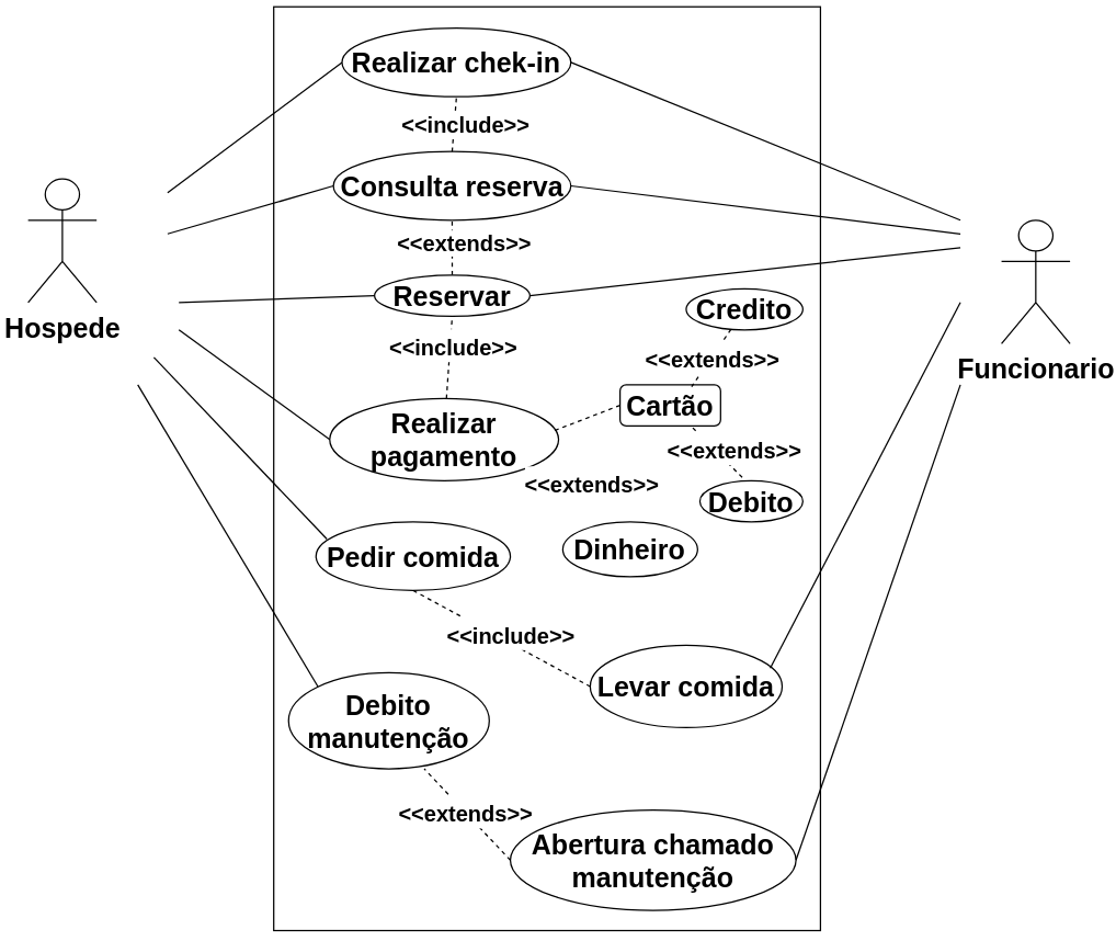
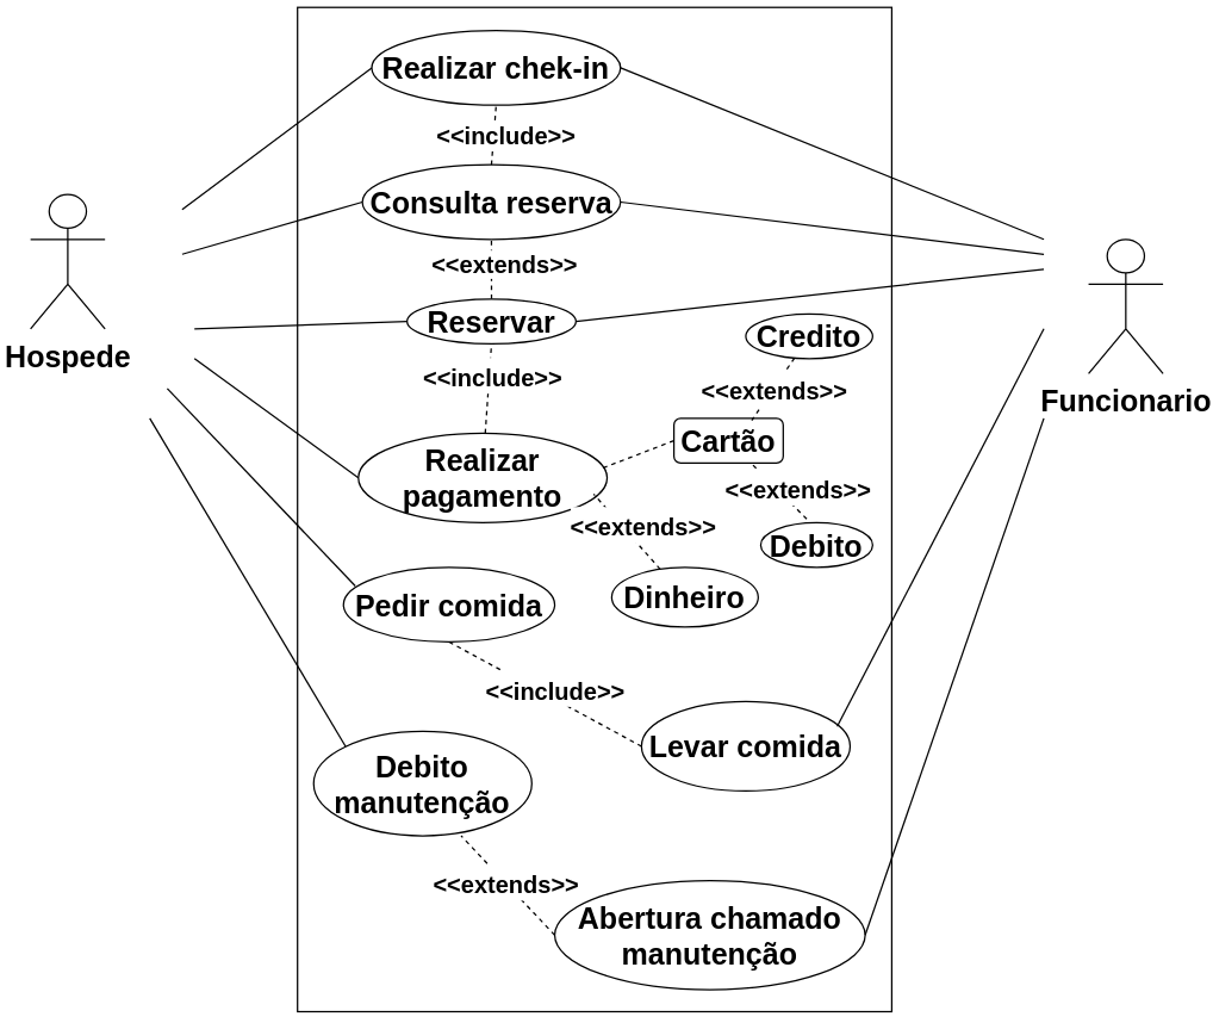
+ <mxCell id="13" value="" style="endArrow=none;dashed=1;html=1;rounded=0;entryX=0.946;entryY=0.681;entryDx=0;entryDy=0;entryPerimeter=0;fontSize=20;fontStyle=1" edge="1" parent="1" source="16" target="11"><mxGeometry width="50" height="50" relative="1" as="geometry"><mxPoint x="385.1" y="470" as="sourcePoint" /><mxPoint x="440.1" y="456" as="targetPoint" /></mxGeometry></mxCell>
